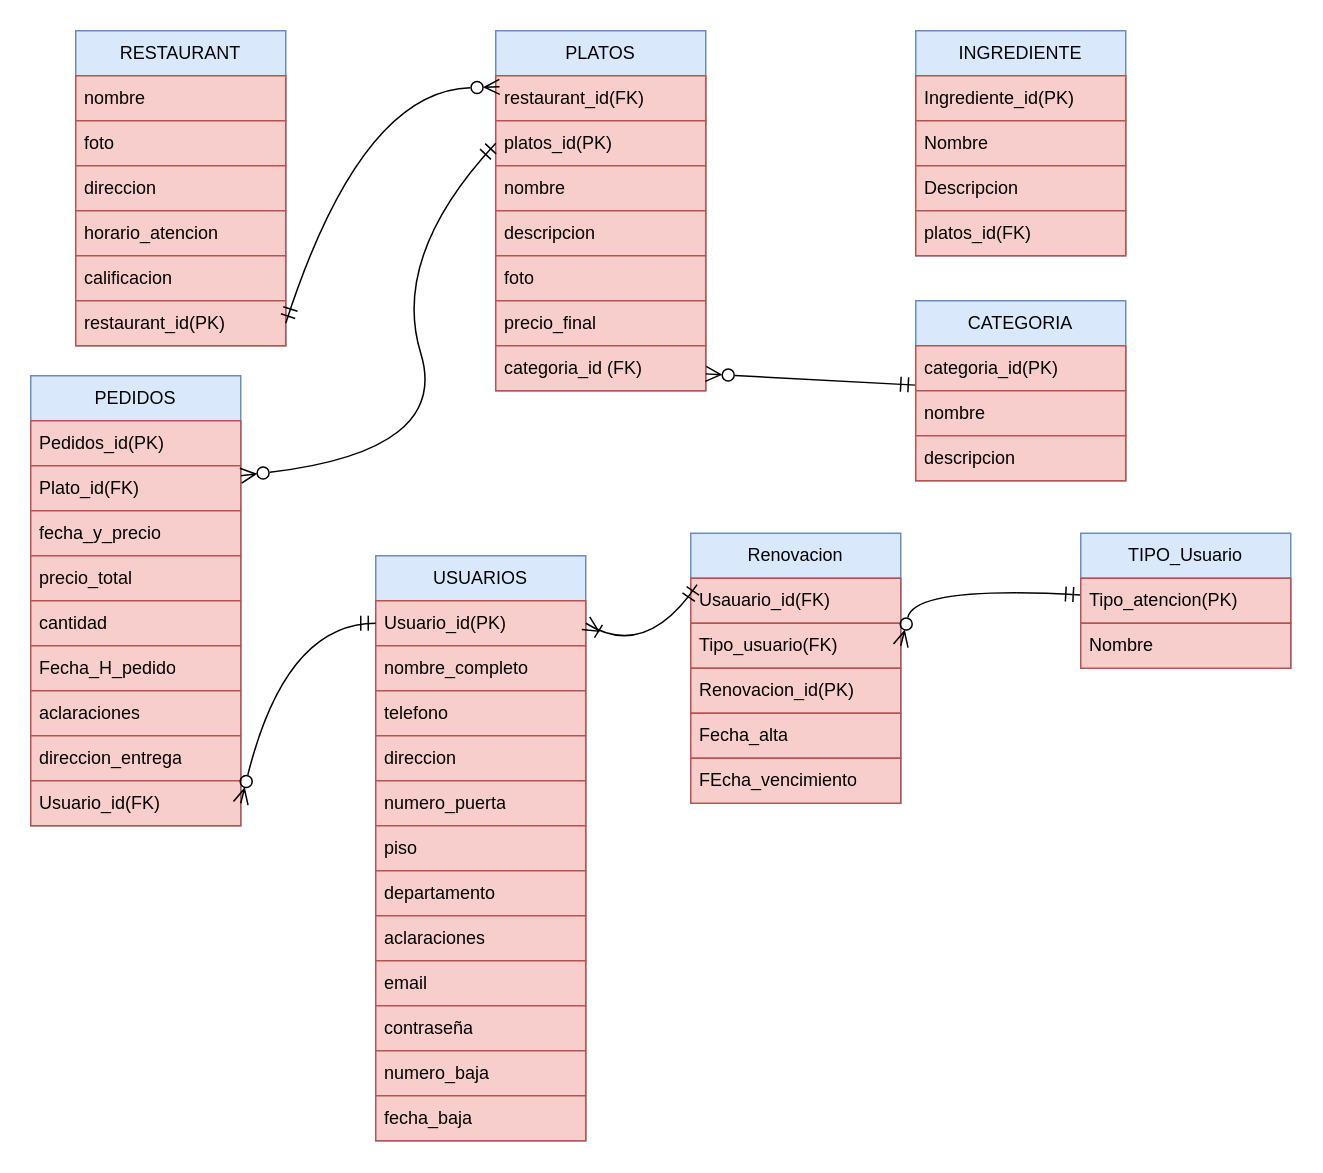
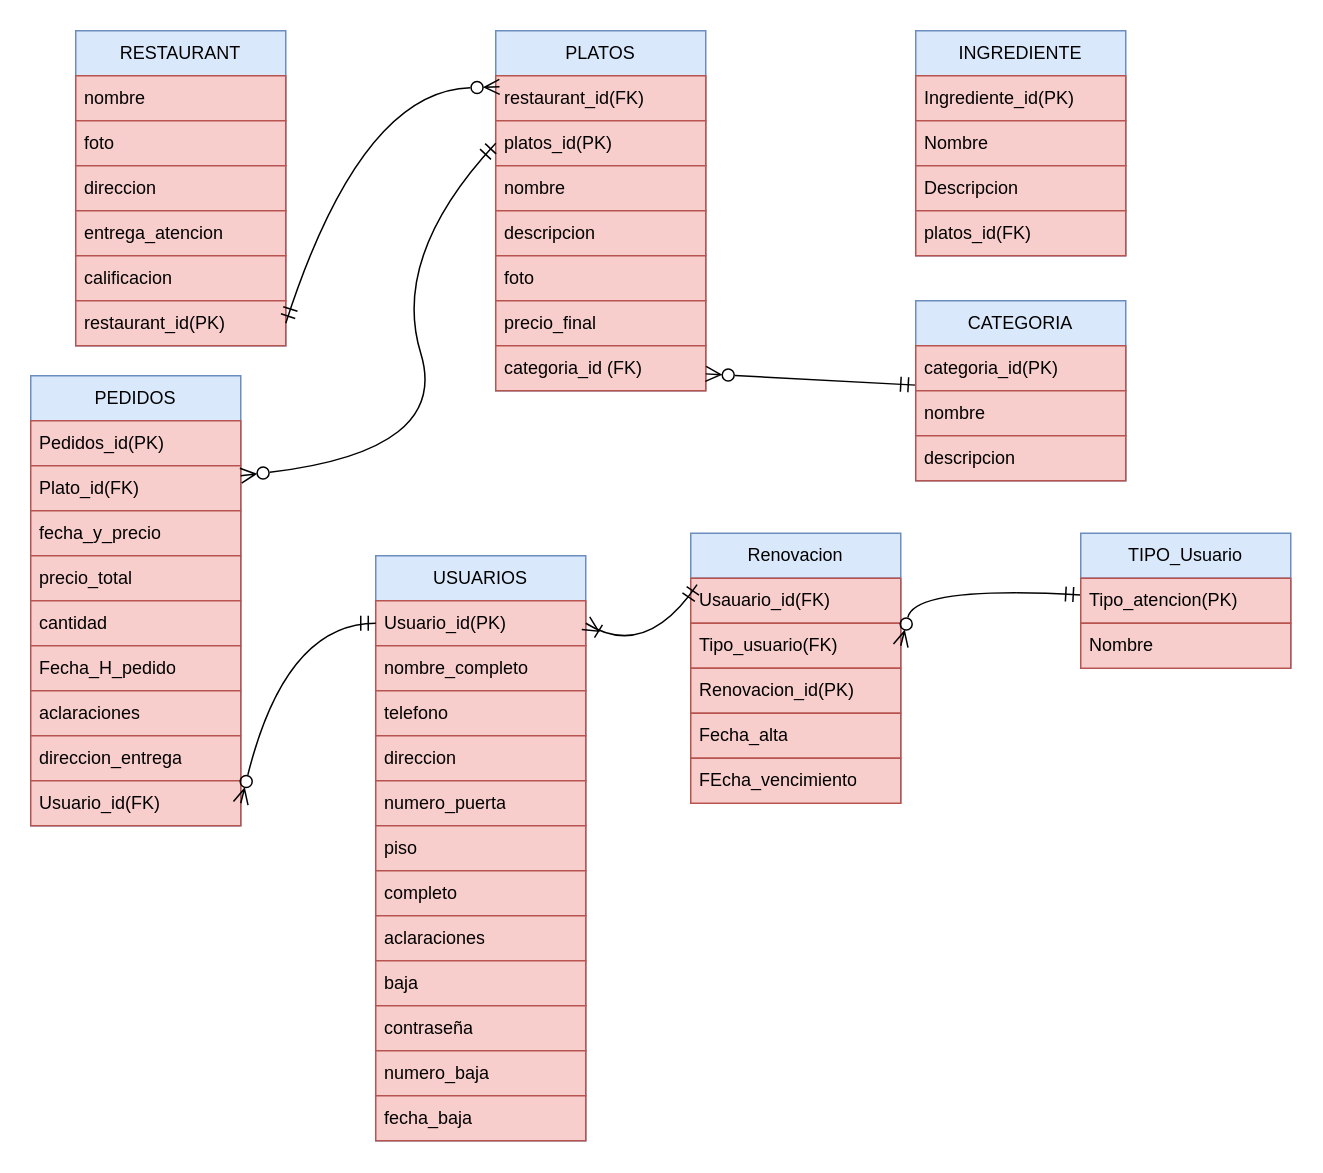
- <mxCell id="6" value="horario_atencion" style="text;strokeColor=#b85450;fillColor=#f8cecc;align=left;verticalAlign=middle;spacingLeft=4;spacingRight=4;overflow=hidden;points=[[0,0.5],[1,0.5]];portConstraint=eastwest;rotatable=0;whiteSpace=wrap;html=1;" vertex="1" parent="2"><mxGeometry y="120" width="140" height="30" as="geometry" /></mxCell>
+ <mxCell id="6" value="entrega_atencion" style="text;strokeColor=#b85450;fillColor=#f8cecc;align=left;verticalAlign=middle;spacingLeft=4;spacingRight=4;overflow=hidden;points=[[0,0.5],[1,0.5]];portConstraint=eastwest;rotatable=0;whiteSpace=wrap;html=1;" vertex="1" parent="2"><mxGeometry y="120" width="140" height="30" as="geometry" /></mxCell>
- <mxCell id="46" value="departamento" style="text;strokeColor=#b85450;fillColor=#f8cecc;align=left;verticalAlign=middle;spacingLeft=4;spacingRight=4;overflow=hidden;points=[[0,0.5],[1,0.5]];portConstraint=eastwest;rotatable=0;whiteSpace=wrap;html=1;" vertex="1" parent="39"><mxGeometry y="210" width="140" height="30" as="geometry" /></mxCell>
+ <mxCell id="46" value="completo" style="text;strokeColor=#b85450;fillColor=#f8cecc;align=left;verticalAlign=middle;spacingLeft=4;spacingRight=4;overflow=hidden;points=[[0,0.5],[1,0.5]];portConstraint=eastwest;rotatable=0;whiteSpace=wrap;html=1;" vertex="1" parent="39"><mxGeometry y="210" width="140" height="30" as="geometry" /></mxCell>
- <mxCell id="48" value="email" style="text;strokeColor=#b85450;fillColor=#f8cecc;align=left;verticalAlign=middle;spacingLeft=4;spacingRight=4;overflow=hidden;points=[[0,0.5],[1,0.5]];portConstraint=eastwest;rotatable=0;whiteSpace=wrap;html=1;" vertex="1" parent="39"><mxGeometry y="270" width="140" height="30" as="geometry" /></mxCell>
+ <mxCell id="48" value="baja" style="text;strokeColor=#b85450;fillColor=#f8cecc;align=left;verticalAlign=middle;spacingLeft=4;spacingRight=4;overflow=hidden;points=[[0,0.5],[1,0.5]];portConstraint=eastwest;rotatable=0;whiteSpace=wrap;html=1;" vertex="1" parent="39"><mxGeometry y="270" width="140" height="30" as="geometry" /></mxCell>
